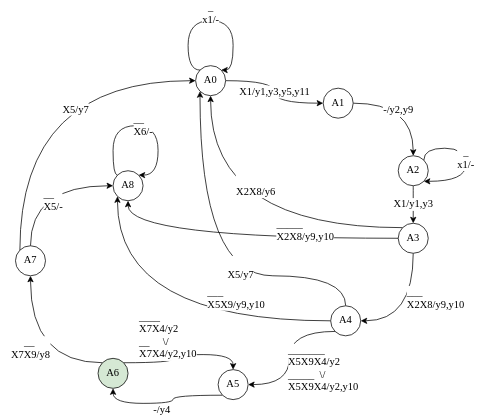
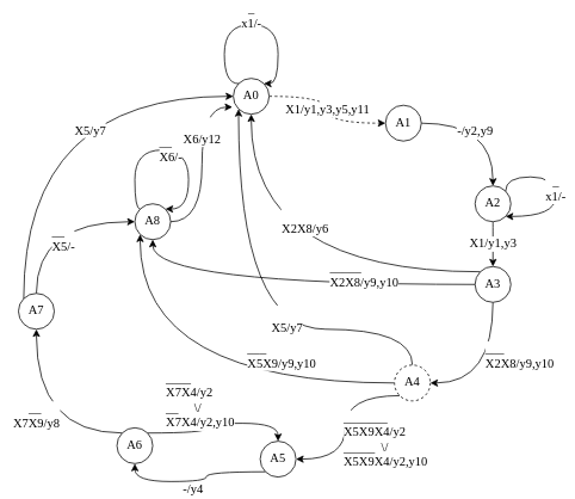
- <mxCell id="2" value="X1/y1,y3,y5,y11" style="edgeStyle=orthogonalEdgeStyle;curved=1;orthogonalLoop=1;jettySize=auto;html=1;exitX=1;exitY=0.5;exitDx=0;exitDy=0;entryX=0;entryY=0.5;entryDx=0;entryDy=0;fontFamily=Times New Roman;fontSize=14;" parent="1" source="3" target="5" edge="1"><mxGeometry relative="1" as="geometry" /></mxCell>
+ <mxCell id="2" value="X1/y1,y3,y5,y11" style="edgeStyle=orthogonalEdgeStyle;curved=1;orthogonalLoop=1;jettySize=auto;html=1;exitX=1;exitY=0.5;exitDx=0;exitDy=0;entryX=0;entryY=0.5;entryDx=0;entryDy=0;fontFamily=Times New Roman;fontSize=14;dashed=1;" parent="1" source="3" target="5" edge="1"><mxGeometry relative="1" as="geometry" /></mxCell>
+ <mxCell id="18" value="&lt;br style=&quot;font-size: 14px;&quot;&gt;&lt;span style=&quot;font-size: 14px;&quot;&gt;X6/y12&lt;/span&gt;" style="edgeStyle=orthogonalEdgeStyle;curved=1;orthogonalLoop=1;jettySize=auto;html=1;exitX=1;exitY=0.5;exitDx=0;exitDy=0;entryX=-0.025;entryY=0.8;entryDx=0;entryDy=0;entryPerimeter=0;fontSize=14;fontFamily=Times New Roman;" parent="1" source="19" target="3" edge="1"><mxGeometry x="0.371" relative="1" as="geometry"><mxPoint as="offset" /></mxGeometry></mxCell>
- <mxCell id="17" value="A4" style="ellipse;whiteSpace=wrap;html=1;aspect=fixed;fontSize=14;fontFamily=Times New Roman;" parent="1" vertex="1"><mxGeometry x="440" y="400" width="40" height="40" as="geometry" /></mxCell>
+ <mxCell id="17" value="A4" style="ellipse;whiteSpace=wrap;html=1;aspect=fixed;fontSize=14;fontFamily=Times New Roman;dashed=1;" parent="1" vertex="1"><mxGeometry x="440" y="400" width="40" height="40" as="geometry" /></mxCell>
- <mxCell id="24" value="A6" style="ellipse;whiteSpace=wrap;html=1;aspect=fixed;fontSize=14;fontFamily=Times New Roman;fillColor=#d5e8d4;" parent="1" vertex="1"><mxGeometry x="130" y="470" width="40" height="40" as="geometry" /></mxCell>
+ <mxCell id="24" value="A6" style="ellipse;whiteSpace=wrap;html=1;aspect=fixed;fontSize=14;fontFamily=Times New Roman;" parent="1" vertex="1"><mxGeometry x="130" y="470" width="40" height="40" as="geometry" /></mxCell>
